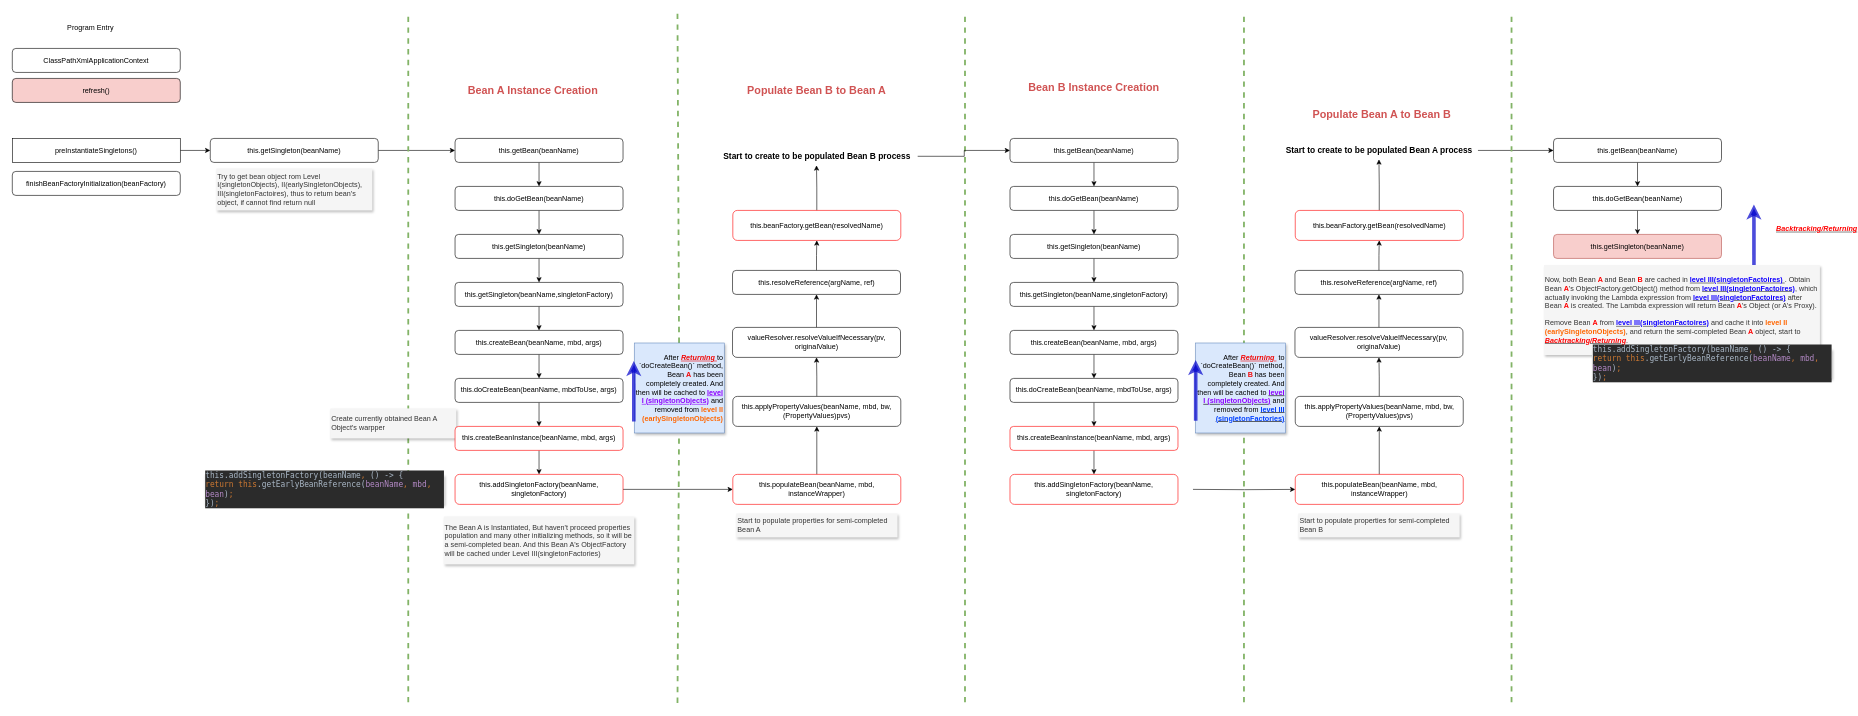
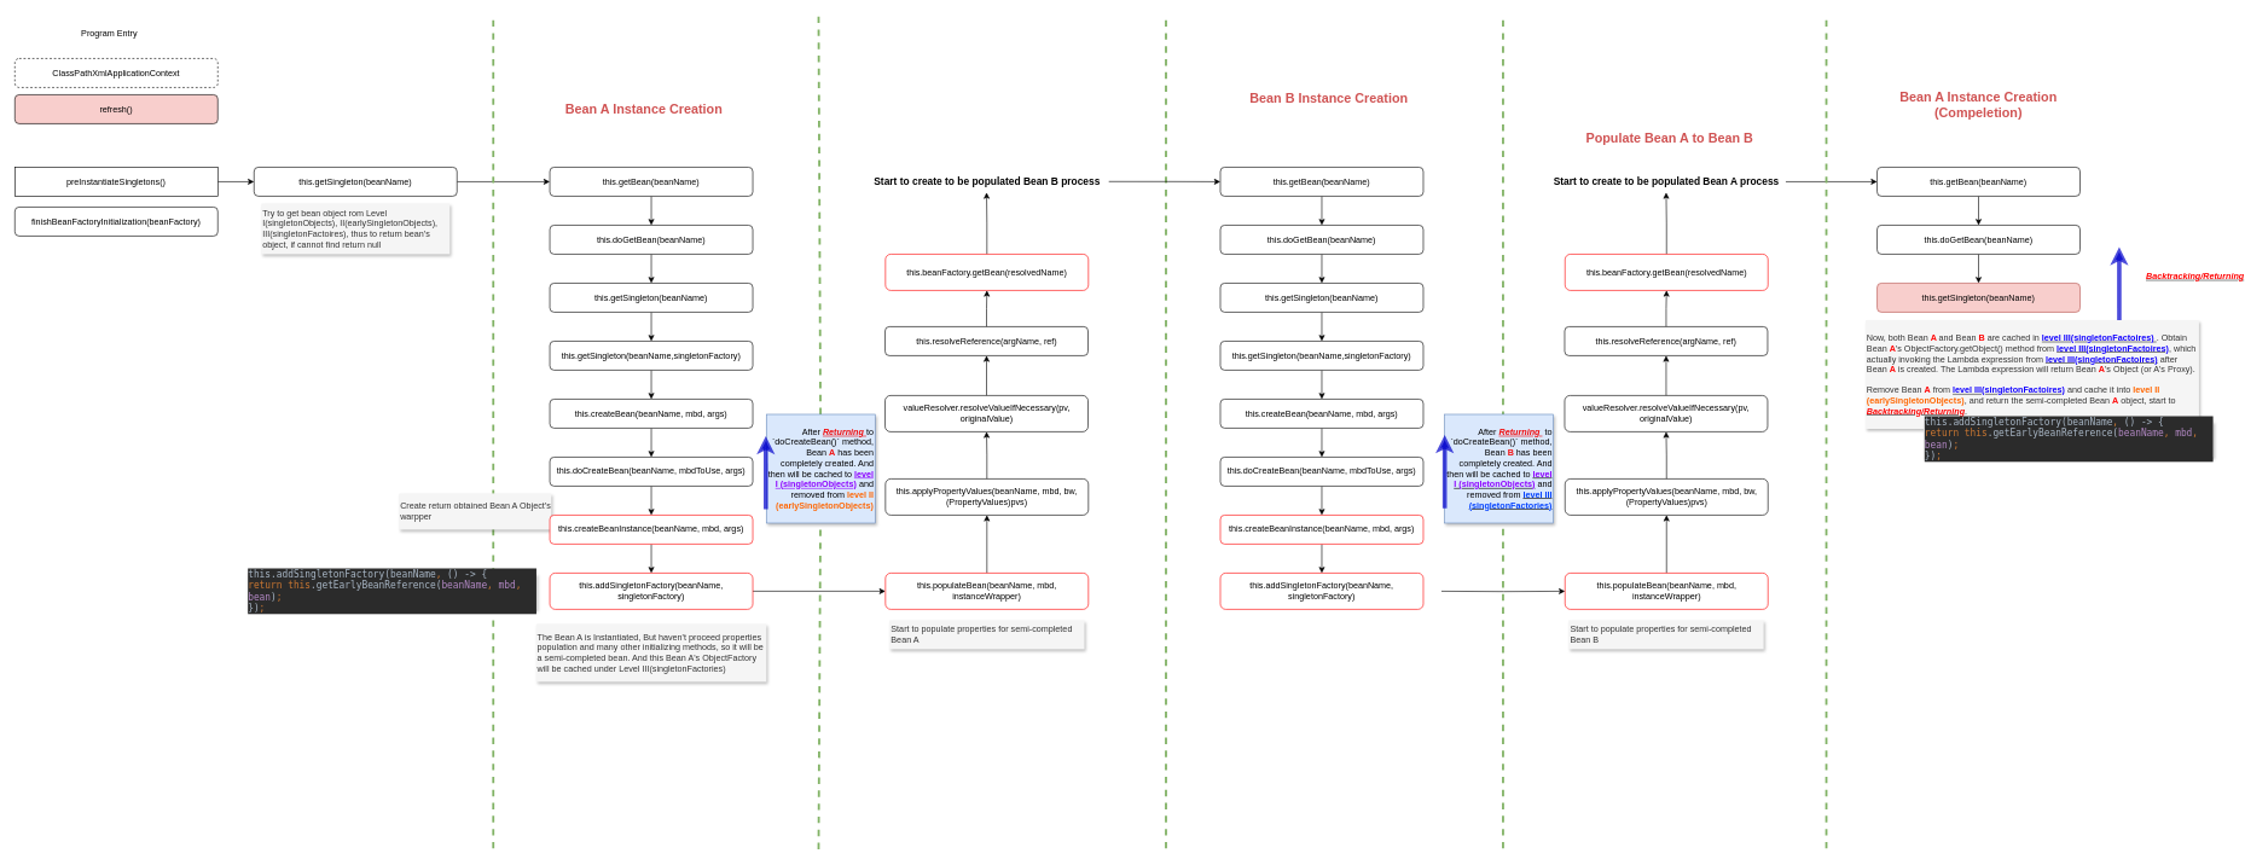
- <mxCell id="3" value="ClassPathXmlApplicationContext" style="rounded=1;whiteSpace=wrap;html=1;" vertex="1" parent="1"><mxGeometry x="20" y="80" width="280" height="40" as="geometry" /></mxCell>
+ <mxCell id="3" value="ClassPathXmlApplicationContext" style="rounded=1;whiteSpace=wrap;html=1;dashed=1;" vertex="1" parent="1"><mxGeometry x="20" y="80" width="280" height="40" as="geometry" /></mxCell>
- <mxCell id="50" value="&lt;h2&gt;&lt;b&gt;&lt;font color=&quot;#d05353&quot;&gt;Bean B Instance Creation&lt;/font&gt;&lt;/b&gt;&lt;/h2&gt;" style="text;html=1;strokeColor=none;fillColor=none;align=center;verticalAlign=middle;whiteSpace=wrap;rounded=0;" vertex="1" parent="1"><mxGeometry x="1708" y="130" width="230" height="30" as="geometry" /></mxCell>
+ <mxCell id="50" value="&lt;h2&gt;&lt;b&gt;&lt;font color=&quot;#d05353&quot;&gt;Bean B Instance Creation&lt;/font&gt;&lt;/b&gt;&lt;/h2&gt;" style="text;html=1;strokeColor=none;fillColor=none;align=center;verticalAlign=middle;whiteSpace=wrap;rounded=0;" vertex="1" parent="1"><mxGeometry x="1718" y="120" width="230" height="30" as="geometry" /></mxCell>
+ <mxCell id="86" value="&lt;h2&gt;&lt;b&gt;&lt;font color=&quot;#d05353&quot;&gt;Bean A Instance Creation (Compeletion)&lt;/font&gt;&lt;/b&gt;&lt;/h2&gt;" style="text;html=1;strokeColor=none;fillColor=none;align=center;verticalAlign=middle;whiteSpace=wrap;rounded=0;" vertex="1" parent="1"><mxGeometry x="2614" y="130" width="230" height="30" as="geometry" /></mxCell>
- <mxCell id="36" value="&lt;h2&gt;&lt;b&gt;&lt;font color=&quot;#d05353&quot;&gt;Populate Bean B to Bean A&lt;/font&gt;&lt;/b&gt;&lt;/h2&gt;" style="text;html=1;strokeColor=none;fillColor=none;align=center;verticalAlign=middle;whiteSpace=wrap;rounded=0;" vertex="1" parent="1"><mxGeometry x="1238" y="135" width="246" height="30" as="geometry" /></mxCell>
- <mxCell id="47" value="&lt;span style=&quot;font-size: 14px;&quot;&gt;&lt;b&gt;Start to create to be populated Bean B process&lt;/b&gt;&lt;/span&gt;" style="text;html=1;align=center;verticalAlign=middle;resizable=0;points=[];autosize=1;strokeColor=none;fillColor=none;" vertex="1" parent="1"><mxGeometry x="1190.5" y="245" width="340" height="30" as="geometry" /></mxCell>
+ <mxCell id="47" value="&lt;span style=&quot;font-size: 14px;&quot;&gt;&lt;b&gt;Start to create to be populated Bean B process&lt;/b&gt;&lt;/span&gt;" style="text;html=1;align=center;verticalAlign=middle;resizable=0;points=[];autosize=1;strokeColor=none;fillColor=none;" vertex="1" parent="1"><mxGeometry x="1190.5" y="235" width="340" height="30" as="geometry" /></mxCell>
- <mxCell id="25" value="&lt;div style=&quot;&quot;&gt;Create currently obtained Bean A Object's warpper&lt;/div&gt;" style="text;html=1;strokeColor=none;fillColor=#f5f5f5;align=left;verticalAlign=middle;whiteSpace=wrap;rounded=0;fontColor=#333333;shadow=1;" vertex="1" parent="1"><mxGeometry x="550" y="680" width="210" height="50" as="geometry" /></mxCell>
+ <mxCell id="25" value="&lt;div style=&quot;&quot;&gt;Create return obtained Bean A Object's warpper&lt;/div&gt;" style="text;html=1;strokeColor=none;fillColor=#f5f5f5;align=left;verticalAlign=middle;whiteSpace=wrap;rounded=0;fontColor=#333333;shadow=1;" vertex="1" parent="1"><mxGeometry x="550" y="680" width="210" height="50" as="geometry" /></mxCell>
